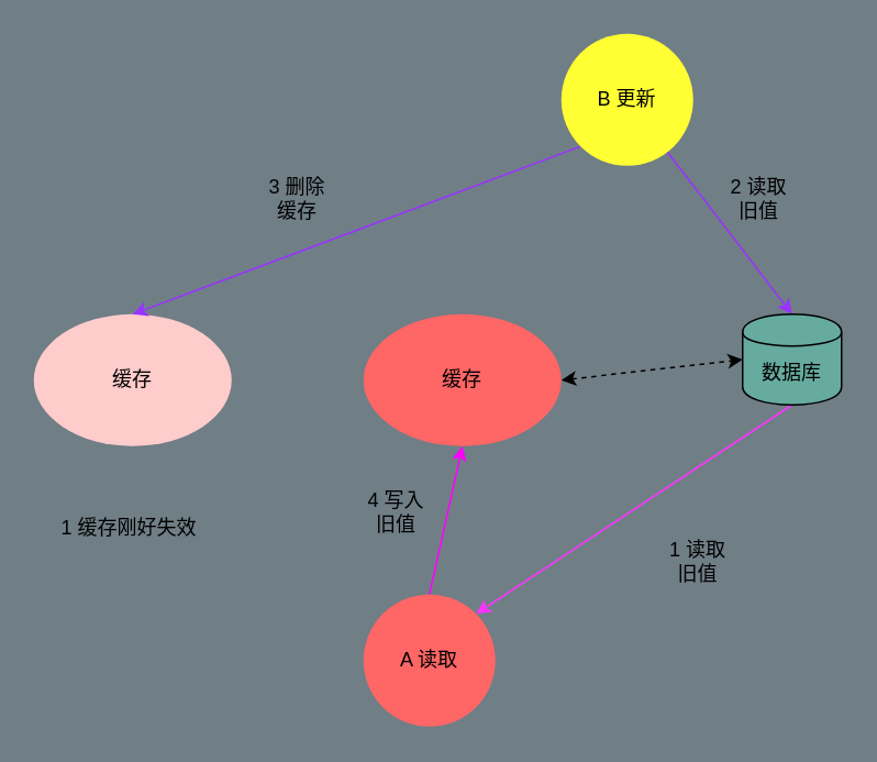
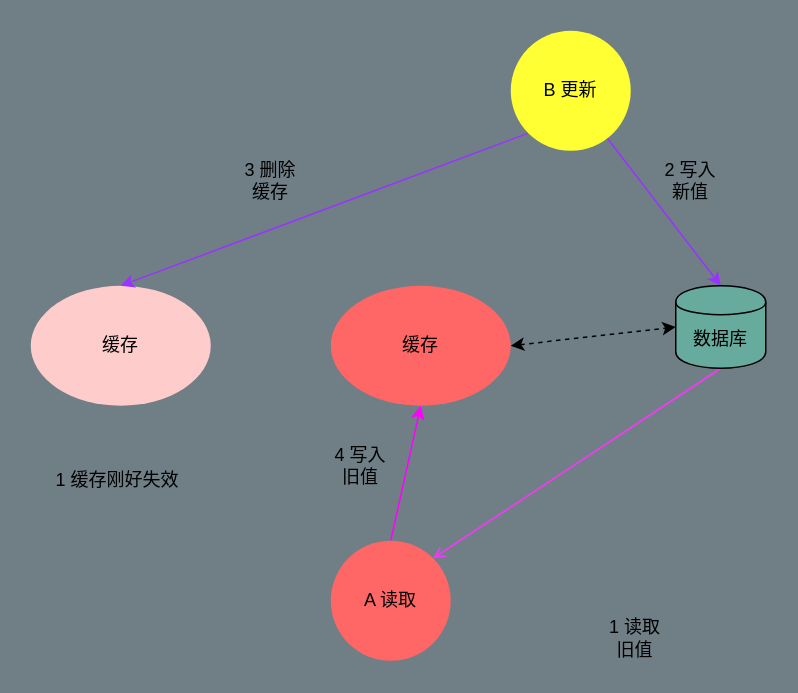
- <mxCell id="12" value="2 读取旧值" style="text;html=1;strokeColor=none;fillColor=none;align=center;verticalAlign=middle;whiteSpace=wrap;rounded=0;" parent="1" vertex="1"><mxGeometry x="440" y="110" width="40" height="20" as="geometry" /></mxCell>
+ <mxCell id="12" value="2 写入新值" style="text;html=1;strokeColor=none;fillColor=none;align=center;verticalAlign=middle;whiteSpace=wrap;rounded=0;" parent="1" vertex="1"><mxGeometry x="440" y="110" width="40" height="20" as="geometry" /></mxCell>
- <mxCell id="11" value="1 读取旧值" style="text;html=1;strokeColor=none;fillColor=none;align=center;verticalAlign=middle;whiteSpace=wrap;rounded=0;" parent="1" vertex="1"><mxGeometry x="403" y="330" width="40" height="20" as="geometry" /></mxCell>
+ <mxCell id="11" value="1 读取旧值" style="text;html=1;strokeColor=none;fillColor=none;align=center;verticalAlign=middle;whiteSpace=wrap;rounded=0;" parent="1" vertex="1"><mxGeometry x="403" y="415" width="40" height="20" as="geometry" /></mxCell>
- <mxCell id="8" style="edgeStyle=none;rounded=0;orthogonalLoop=1;jettySize=auto;html=1;exitX=0.5;exitY=1;exitDx=0;exitDy=0;strokeColor=#FF33FF;entryX=1;entryY=0;entryDx=0;entryDy=0;" parent="1" source="9" target="7" edge="1"><mxGeometry relative="1" as="geometry"><mxPoint x="300" y="376" as="targetPoint" /></mxGeometry></mxCell>
+ <mxCell id="8" style="edgeStyle=none;rounded=0;orthogonalLoop=1;jettySize=auto;html=1;exitX=0.5;exitY=1;exitDx=0;exitDy=0;strokeColor=#FF33FF;entryX=1;entryY=0;entryDx=0;entryDy=0;endArrow=open;" parent="1" source="9" target="7" edge="1"><mxGeometry relative="1" as="geometry"><mxPoint x="300" y="376" as="targetPoint" /></mxGeometry></mxCell>
